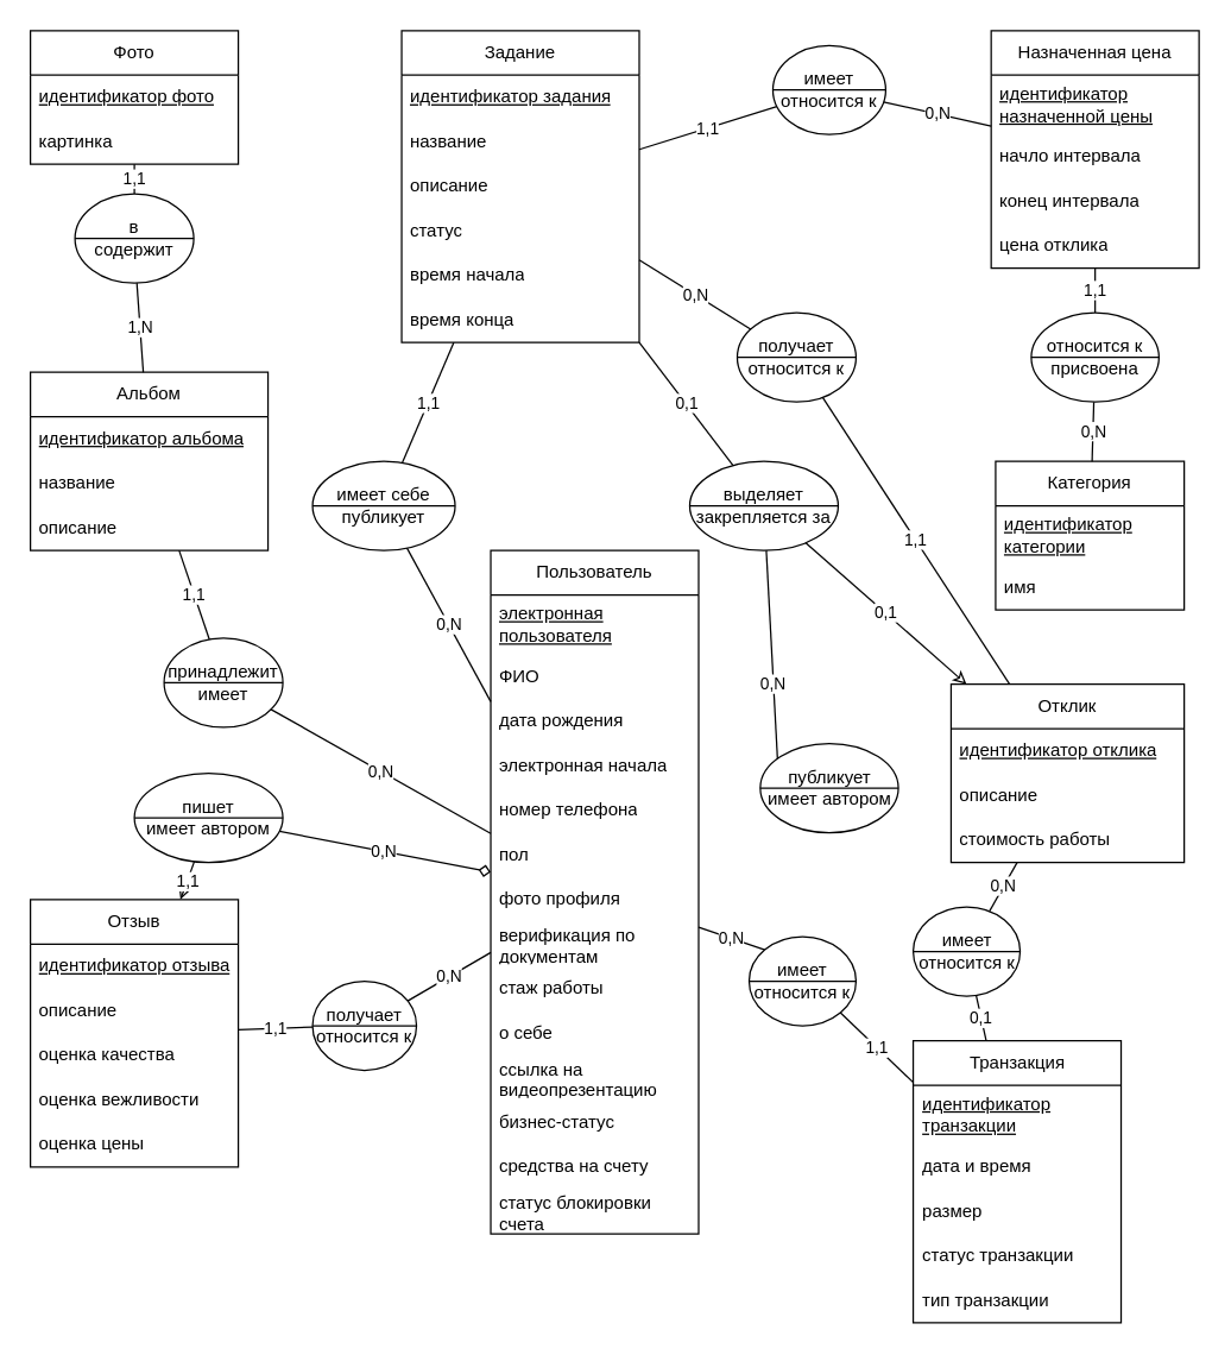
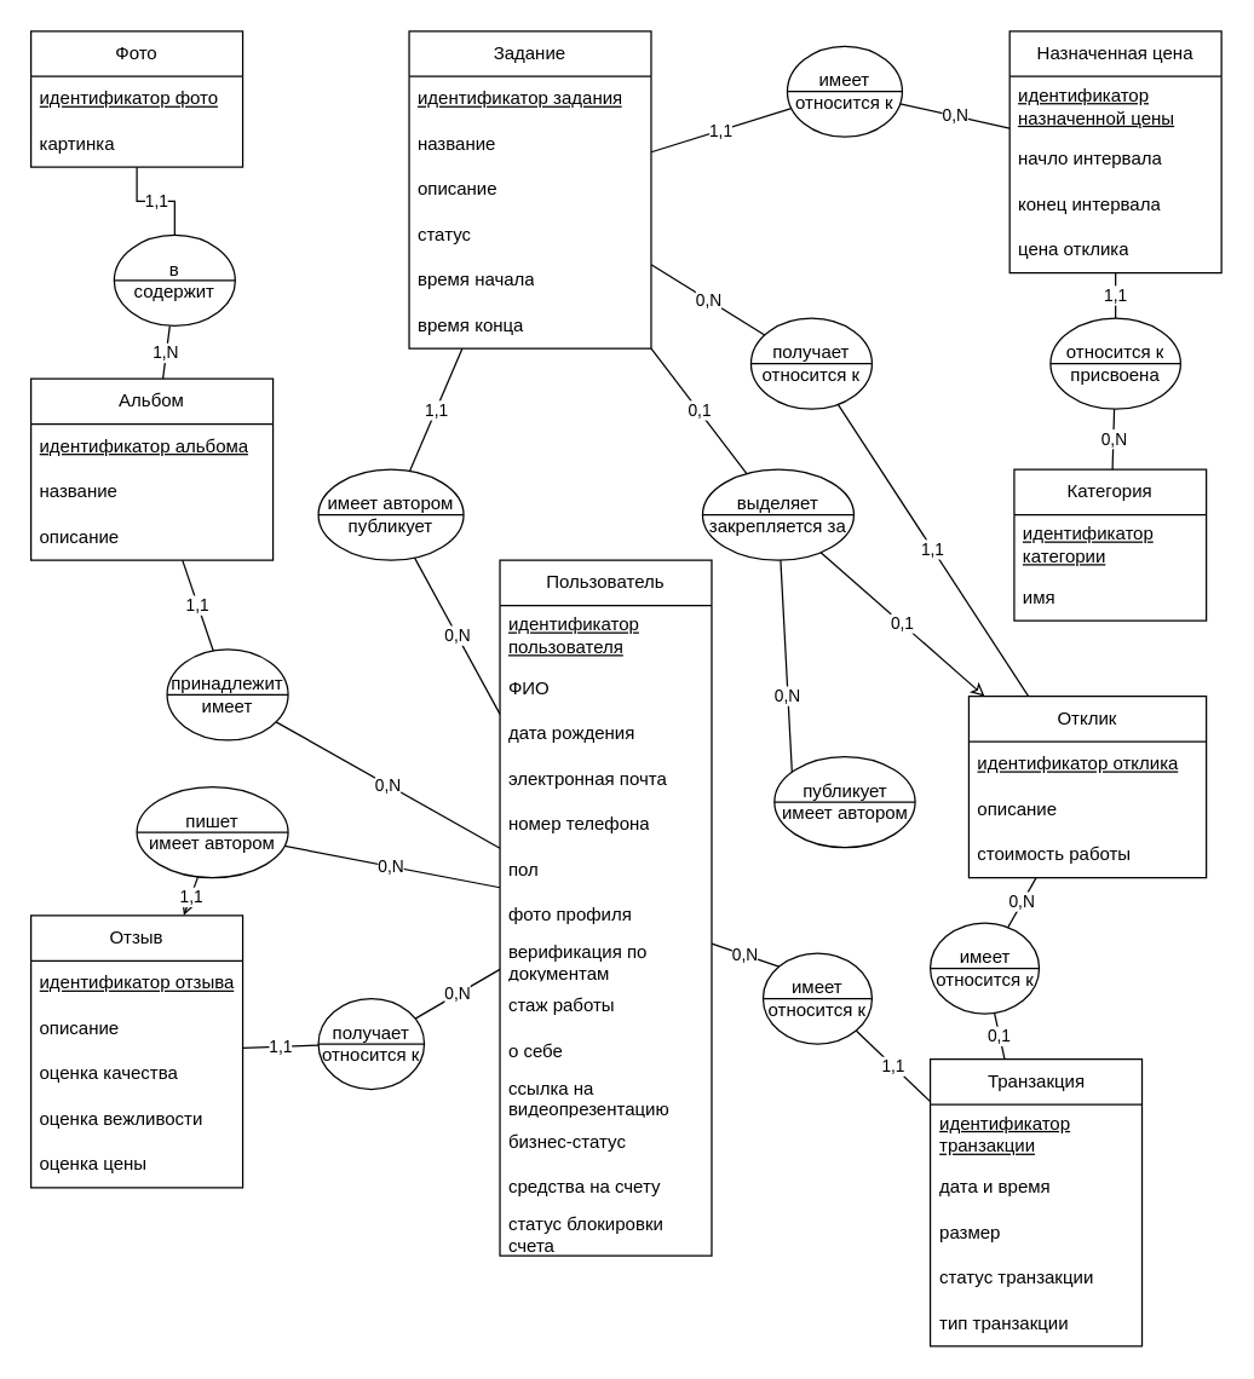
- <mxCell id="57" value="в&lt;br&gt;содержит" style="shape=lineEllipse;perimeter=ellipsePerimeter;whiteSpace=wrap;html=1;backgroundOutline=1;" parent="1" vertex="1"><mxGeometry x="50" y="130" width="80" height="60" as="geometry" /></mxCell>
+ <mxCell id="57" value="в&lt;br&gt;содержит" style="shape=lineEllipse;perimeter=ellipsePerimeter;whiteSpace=wrap;html=1;backgroundOutline=1;" parent="1" vertex="1"><mxGeometry x="75" y="155" width="80" height="60" as="geometry" /></mxCell>
- <mxCell id="69" value="имеет себе&lt;br&gt;публикует" style="shape=lineEllipse;perimeter=ellipsePerimeter;whiteSpace=wrap;html=1;backgroundOutline=1;" parent="1" vertex="1"><mxGeometry x="210" y="310" width="96" height="60" as="geometry" /></mxCell>
+ <mxCell id="69" value="имеет автором&lt;br&gt;публикует" style="shape=lineEllipse;perimeter=ellipsePerimeter;whiteSpace=wrap;html=1;backgroundOutline=1;" parent="1" vertex="1"><mxGeometry x="210" y="310" width="96" height="60" as="geometry" /></mxCell>
- <mxCell id="17" value="&lt;u&gt;электронная пользователя&lt;/u&gt;" style="text;strokeColor=none;fillColor=none;align=left;verticalAlign=middle;spacingLeft=4;spacingRight=4;overflow=hidden;points=[[0,0.5],[1,0.5]];portConstraint=eastwest;rotatable=0;whiteSpace=wrap;html=1;" parent="16" vertex="1"><mxGeometry y="30" width="140" height="40" as="geometry" /></mxCell>
+ <mxCell id="17" value="&lt;u&gt;идентификатор пользователя&lt;/u&gt;" style="text;strokeColor=none;fillColor=none;align=left;verticalAlign=middle;spacingLeft=4;spacingRight=4;overflow=hidden;points=[[0,0.5],[1,0.5]];portConstraint=eastwest;rotatable=0;whiteSpace=wrap;html=1;" parent="16" vertex="1"><mxGeometry y="30" width="140" height="40" as="geometry" /></mxCell>
- <mxCell id="20" value="электронная начала" style="text;strokeColor=none;fillColor=none;align=left;verticalAlign=middle;spacingLeft=4;spacingRight=4;overflow=hidden;points=[[0,0.5],[1,0.5]];portConstraint=eastwest;rotatable=0;whiteSpace=wrap;html=1;" parent="16" vertex="1"><mxGeometry y="130" width="140" height="30" as="geometry" /></mxCell>
+ <mxCell id="20" value="электронная почта" style="text;strokeColor=none;fillColor=none;align=left;verticalAlign=middle;spacingLeft=4;spacingRight=4;overflow=hidden;points=[[0,0.5],[1,0.5]];portConstraint=eastwest;rotatable=0;whiteSpace=wrap;html=1;" parent="16" vertex="1"><mxGeometry y="130" width="140" height="30" as="geometry" /></mxCell>
- <mxCell id="64" value="0,N" style="rounded=0;orthogonalLoop=1;jettySize=auto;html=1;endArrow=diamond;endFill=0;" parent="1" source="66" target="16" edge="1"><mxGeometry relative="1" as="geometry" /></mxCell>
+ <mxCell id="64" value="0,N" style="rounded=0;orthogonalLoop=1;jettySize=auto;html=1;endArrow=none;endFill=0;" parent="1" source="66" target="16" edge="1"><mxGeometry relative="1" as="geometry" /></mxCell>
